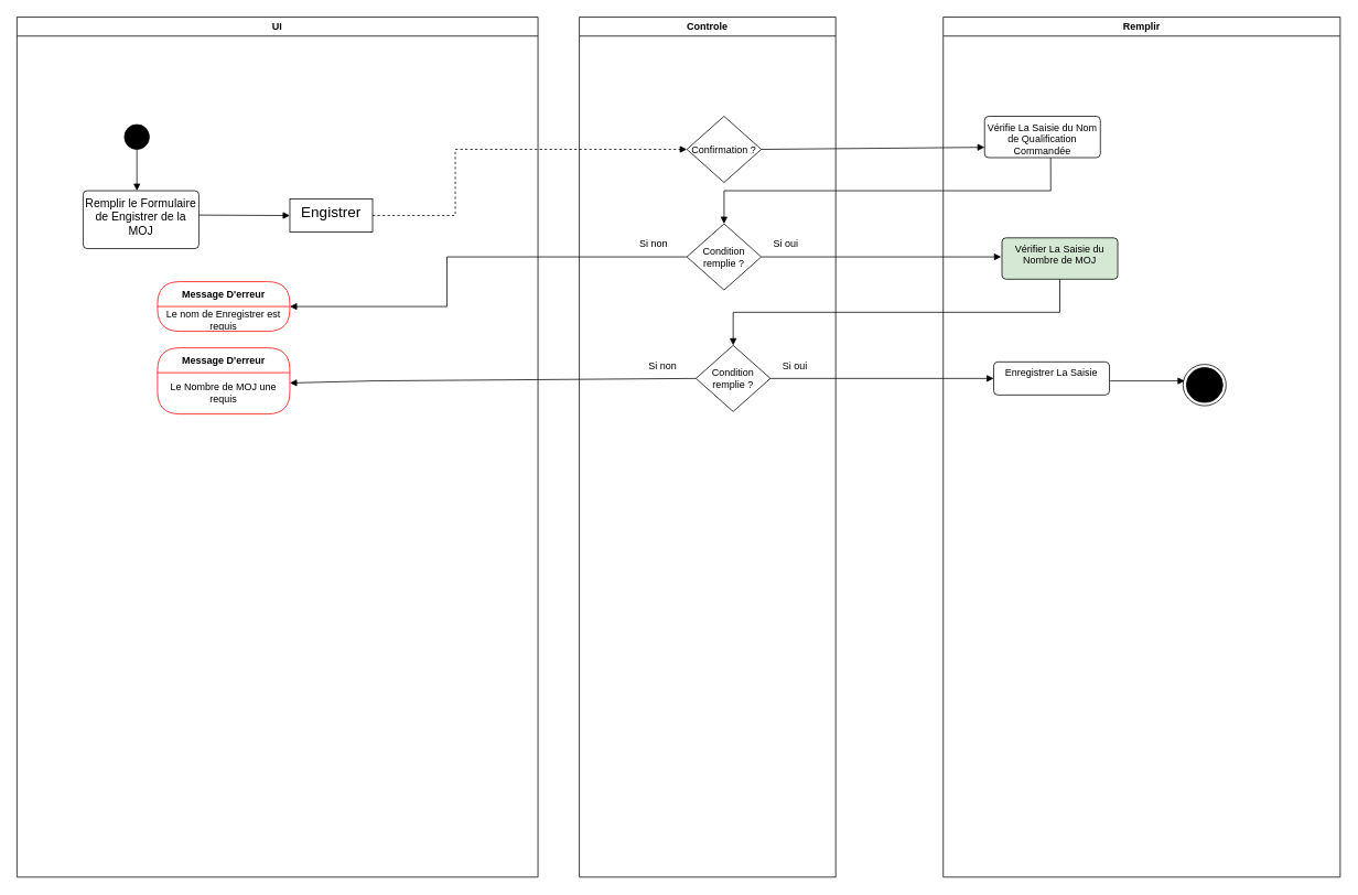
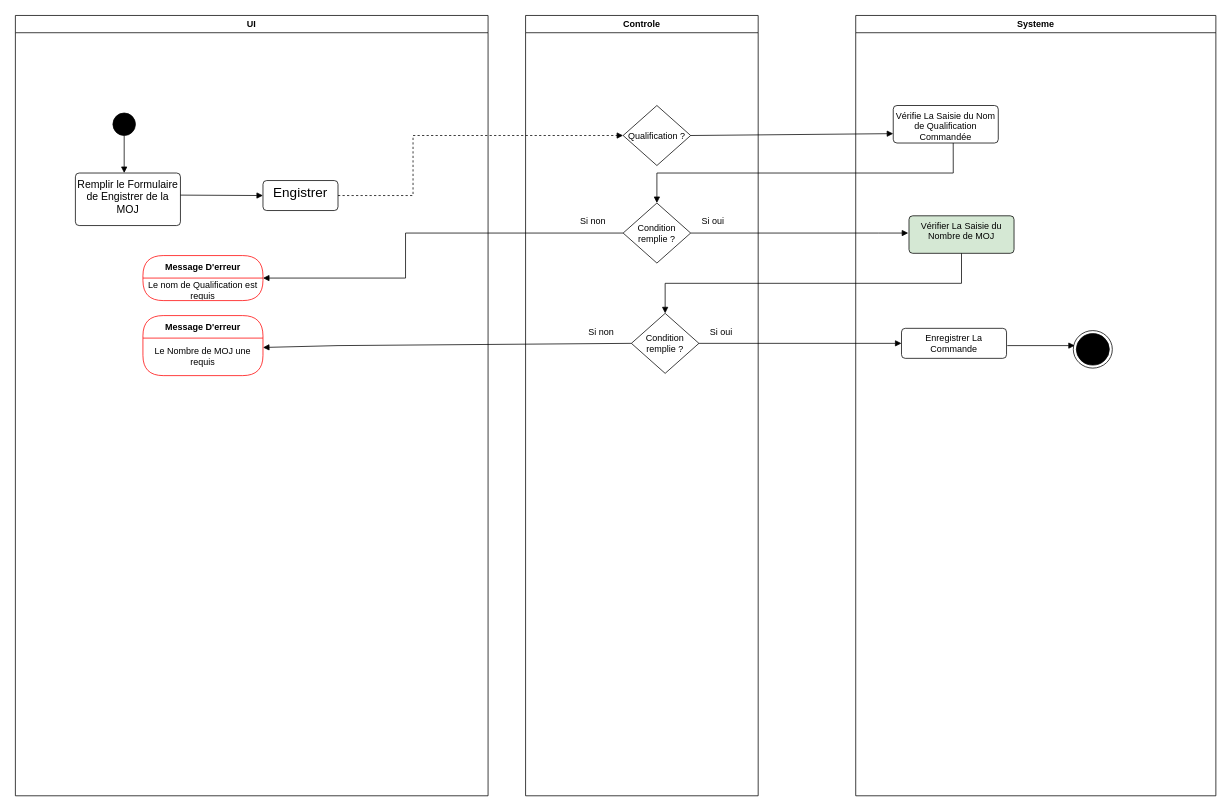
- <mxCell id="17" value="Remplir" style="swimlane;whiteSpace=wrap;html=1;" vertex="1" parent="1"><mxGeometry x="1140" y="20" width="480" height="1040" as="geometry" /></mxCell>
+ <mxCell id="17" value="Systeme" style="swimlane;whiteSpace=wrap;html=1;" vertex="1" parent="1"><mxGeometry x="1140" y="20" width="480" height="1040" as="geometry" /></mxCell>
- <mxCell id="13" value="Confirmation ?" style="rhombus;" vertex="1" parent="12"><mxGeometry x="130" y="120" width="90" height="80" as="geometry" /></mxCell>
+ <mxCell id="13" value="Qualification ?" style="rhombus;" vertex="1" parent="12"><mxGeometry x="130" y="120" width="90" height="80" as="geometry" /></mxCell>
- <mxCell id="10" value="&lt;font style=&quot;font-size: 18px;&quot;&gt;Engistrer&lt;/font&gt;" style="html=1;align=center;verticalAlign=top;absoluteArcSize=1;arcSize=10;dashed=0;whiteSpace=wrap;rounded=0;" vertex="1" parent="2"><mxGeometry x="330" y="220" width="100" height="40" as="geometry" /></mxCell>
+ <mxCell id="10" value="&lt;font style=&quot;font-size: 18px;&quot;&gt;Engistrer&lt;/font&gt;" style="html=1;align=center;verticalAlign=top;rounded=1;absoluteArcSize=1;arcSize=10;dashed=0;whiteSpace=wrap;" vertex="1" parent="2"><mxGeometry x="330" y="220" width="100" height="40" as="geometry" /></mxCell>
- <mxCell id="7" value="Le nom de Enregistrer est requis" style="text;html=1;strokeColor=none;fillColor=none;align=center;verticalAlign=middle;spacingLeft=4;spacingRight=4;whiteSpace=wrap;overflow=hidden;rotatable=0;fontColor=#000000;" vertex="1" parent="6"><mxGeometry y="30" width="160" height="30" as="geometry" /></mxCell>
+ <mxCell id="7" value="Le nom de Qualification est requis" style="text;html=1;strokeColor=none;fillColor=none;align=center;verticalAlign=middle;spacingLeft=4;spacingRight=4;whiteSpace=wrap;overflow=hidden;rotatable=0;fontColor=#000000;" vertex="1" parent="6"><mxGeometry y="30" width="160" height="30" as="geometry" /></mxCell>
- <mxCell id="19" value="Enregistrer La Saisie" style="html=1;align=center;verticalAlign=top;rounded=1;absoluteArcSize=1;arcSize=10;dashed=0;whiteSpace=wrap;" vertex="1" parent="17"><mxGeometry x="61" y="417" width="140" height="40" as="geometry" /></mxCell>
+ <mxCell id="19" value="Enregistrer La Commande" style="html=1;align=center;verticalAlign=top;rounded=1;absoluteArcSize=1;arcSize=10;dashed=0;whiteSpace=wrap;" vertex="1" parent="17"><mxGeometry x="61" y="417" width="140" height="40" as="geometry" /></mxCell>
